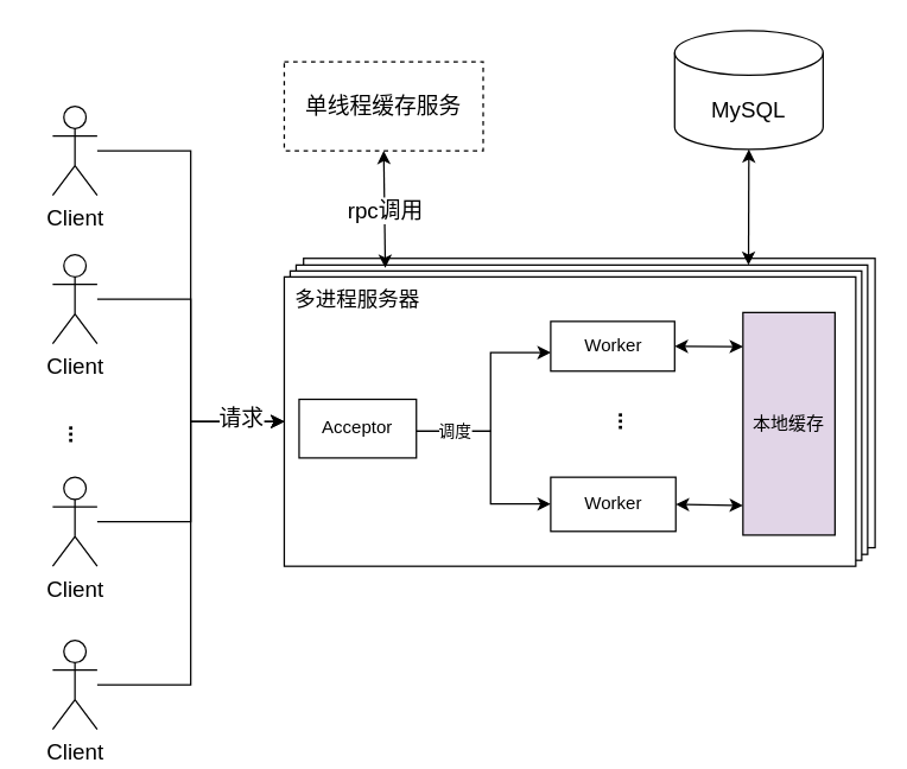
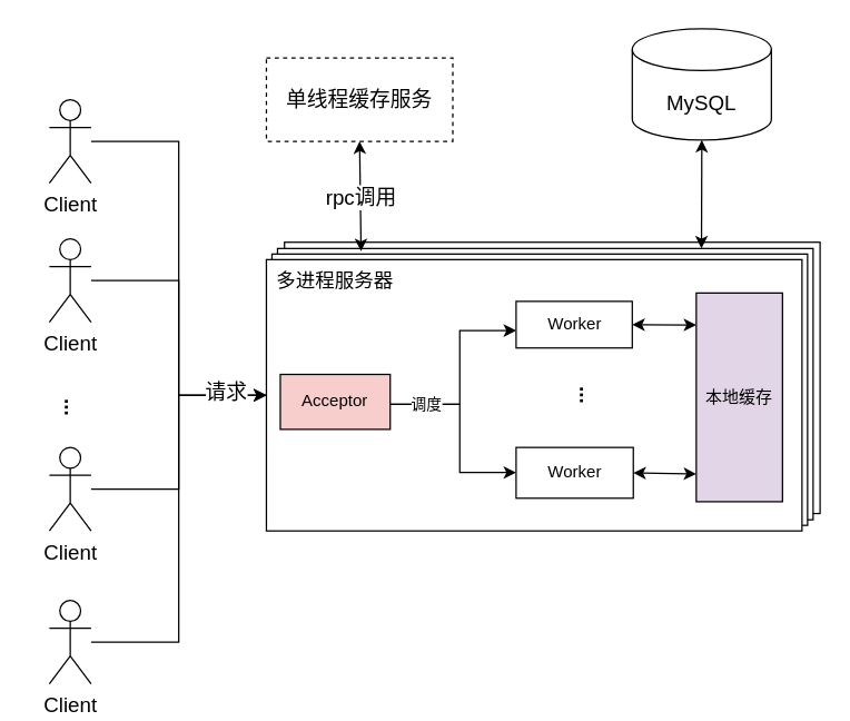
- <mxCell id="8" value="Acceptor" style="rounded=0;whiteSpace=wrap;html=1;" parent="1" vertex="1"><mxGeometry x="201" y="268.5" width="79" height="39.5" as="geometry" /></mxCell>
+ <mxCell id="8" value="Acceptor" style="rounded=0;whiteSpace=wrap;html=1;fillColor=#f8cecc;" parent="1" vertex="1"><mxGeometry x="201" y="268.5" width="79" height="39.5" as="geometry" /></mxCell>
